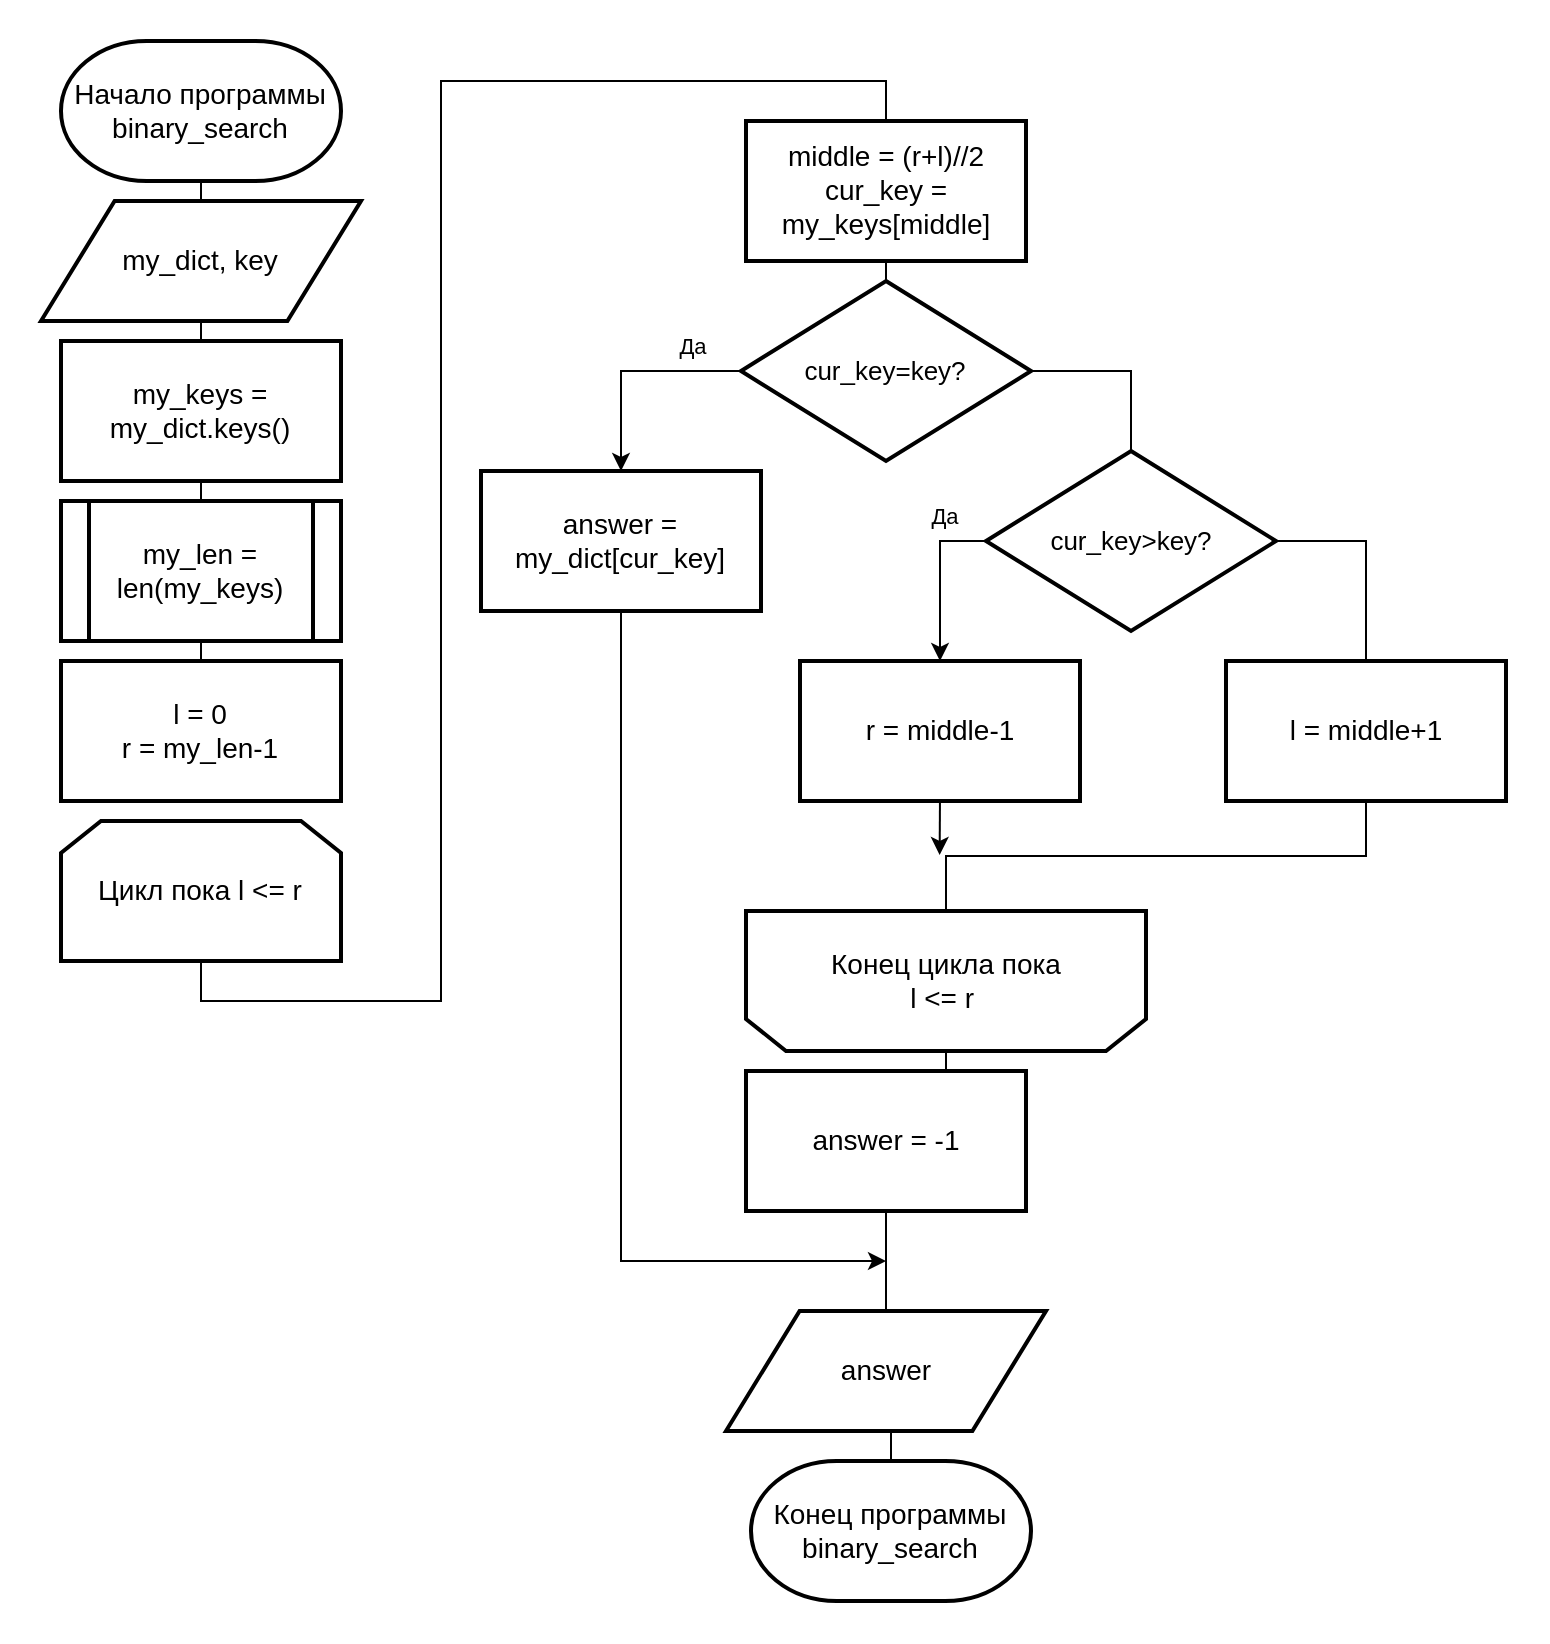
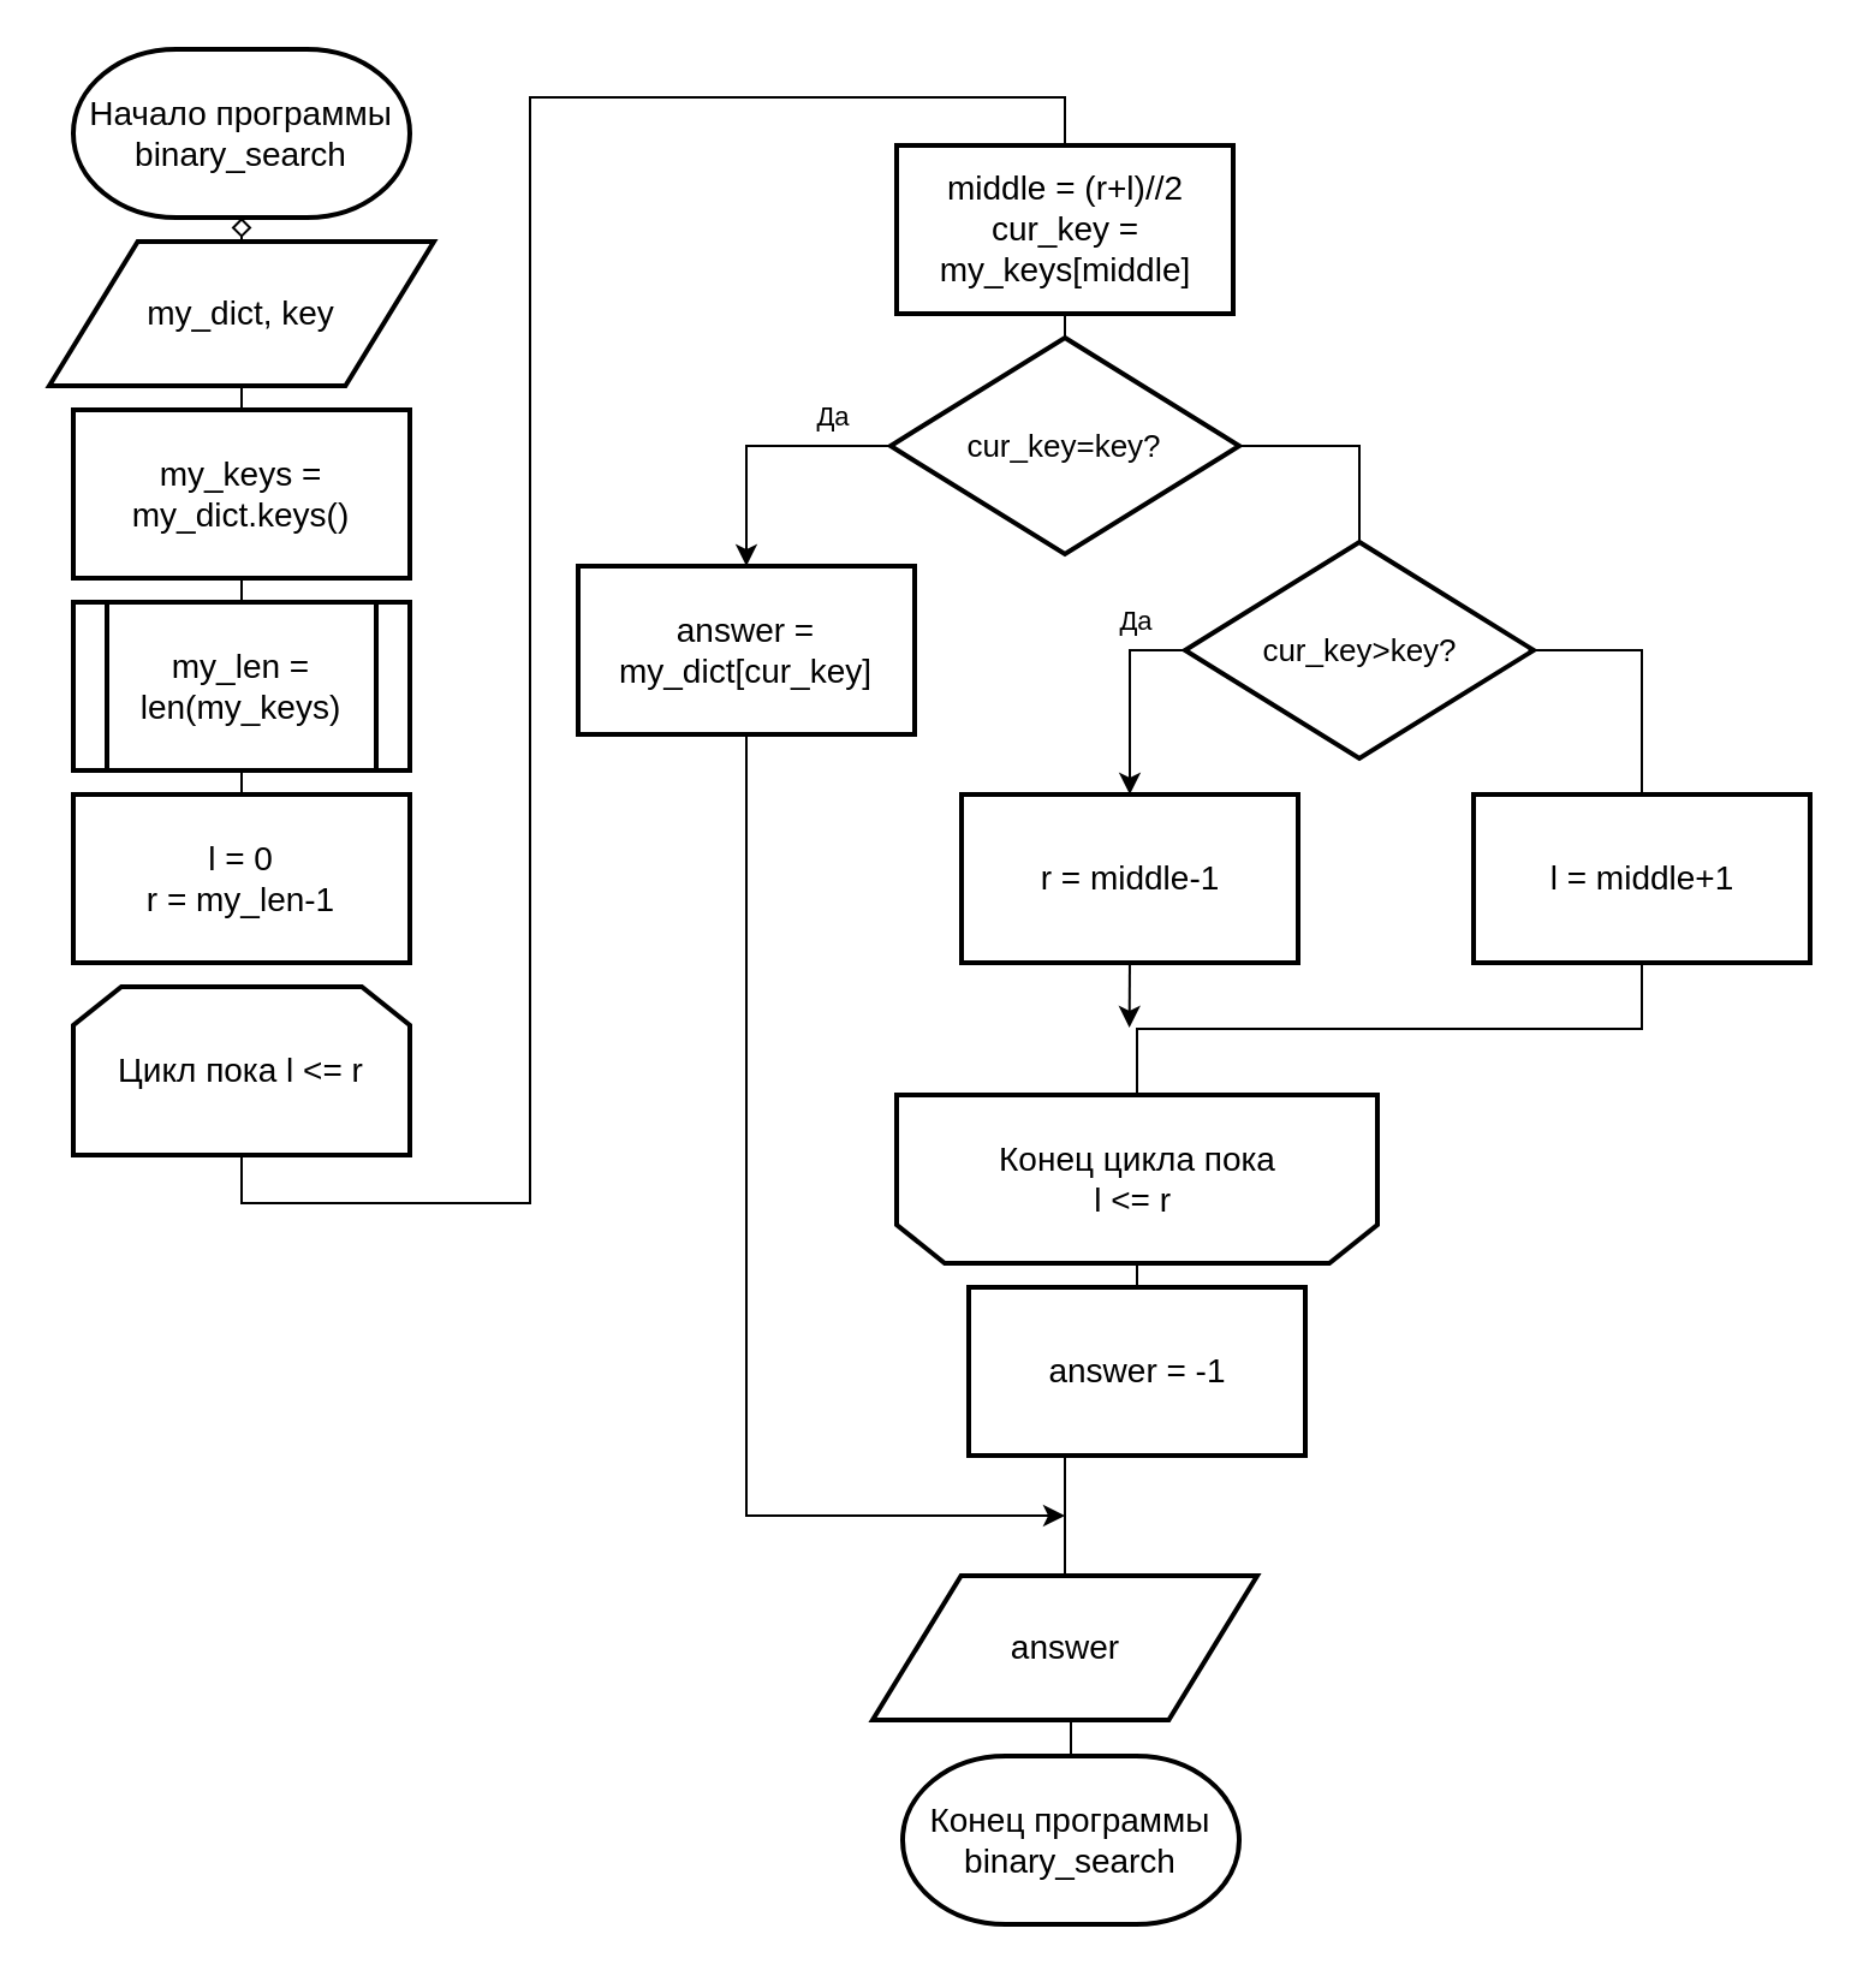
- <mxCell id="4" style="edgeStyle=orthogonalEdgeStyle;rounded=0;orthogonalLoop=1;jettySize=auto;html=1;exitX=0.5;exitY=0;exitDx=0;exitDy=0;exitPerimeter=0;entryX=0.5;entryY=1;entryDx=0;entryDy=0;entryPerimeter=0;endArrow=none;endFill=0;" parent="1" source="8" target="6" edge="1"><mxGeometry relative="1" as="geometry"><mxPoint x="95" y="600" as="sourcePoint" /></mxGeometry></mxCell>
+ <mxCell id="4" style="edgeStyle=orthogonalEdgeStyle;rounded=0;orthogonalLoop=1;jettySize=auto;html=1;exitX=0.5;exitY=0;exitDx=0;exitDy=0;exitPerimeter=0;entryX=0.5;entryY=1;entryDx=0;entryDy=0;entryPerimeter=0;endArrow=diamond;endFill=0;" parent="1" source="8" target="6" edge="1"><mxGeometry relative="1" as="geometry"><mxPoint x="95" y="600" as="sourcePoint" /></mxGeometry></mxCell>
- <mxCell id="22" value="answer = -1" style="rounded=0;whiteSpace=wrap;html=1;strokeWidth=2;fontSize=14;" parent="1" vertex="1"><mxGeometry x="372.5" y="535" width="140" height="70" as="geometry" /></mxCell>
+ <mxCell id="22" value="answer = -1" style="rounded=0;whiteSpace=wrap;html=1;strokeWidth=2;fontSize=14;" parent="1" vertex="1"><mxGeometry x="402.5" y="535" width="140" height="70" as="geometry" /></mxCell>
